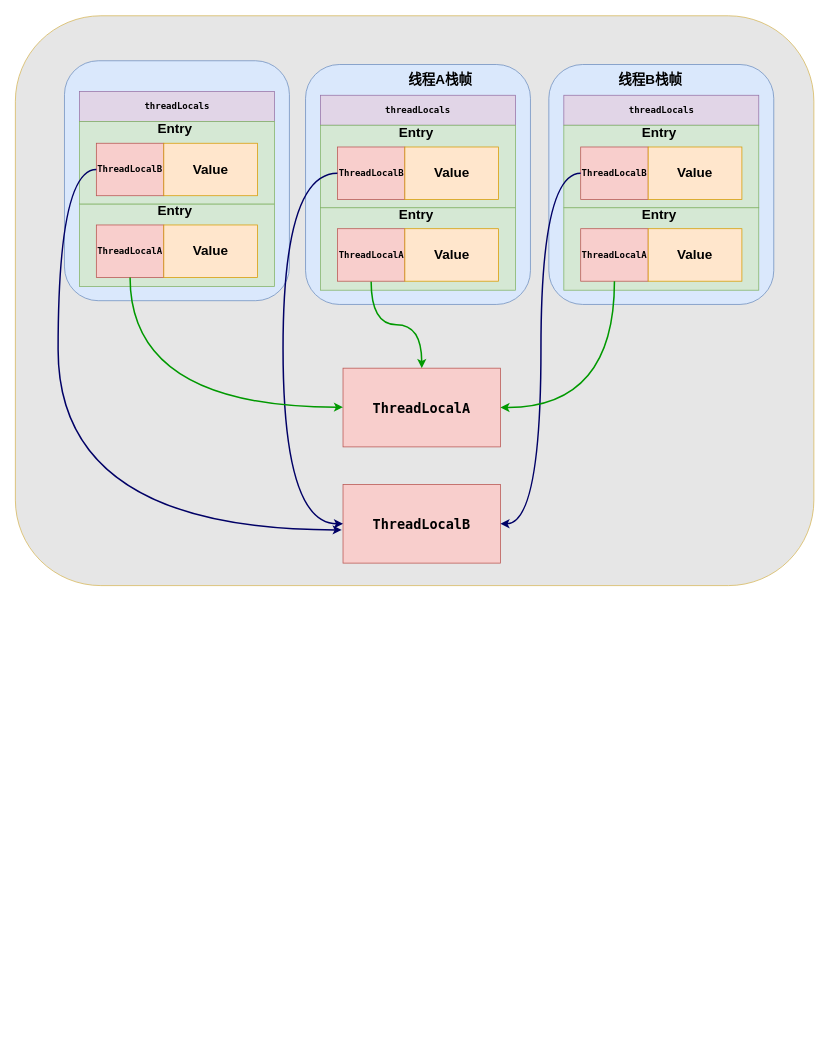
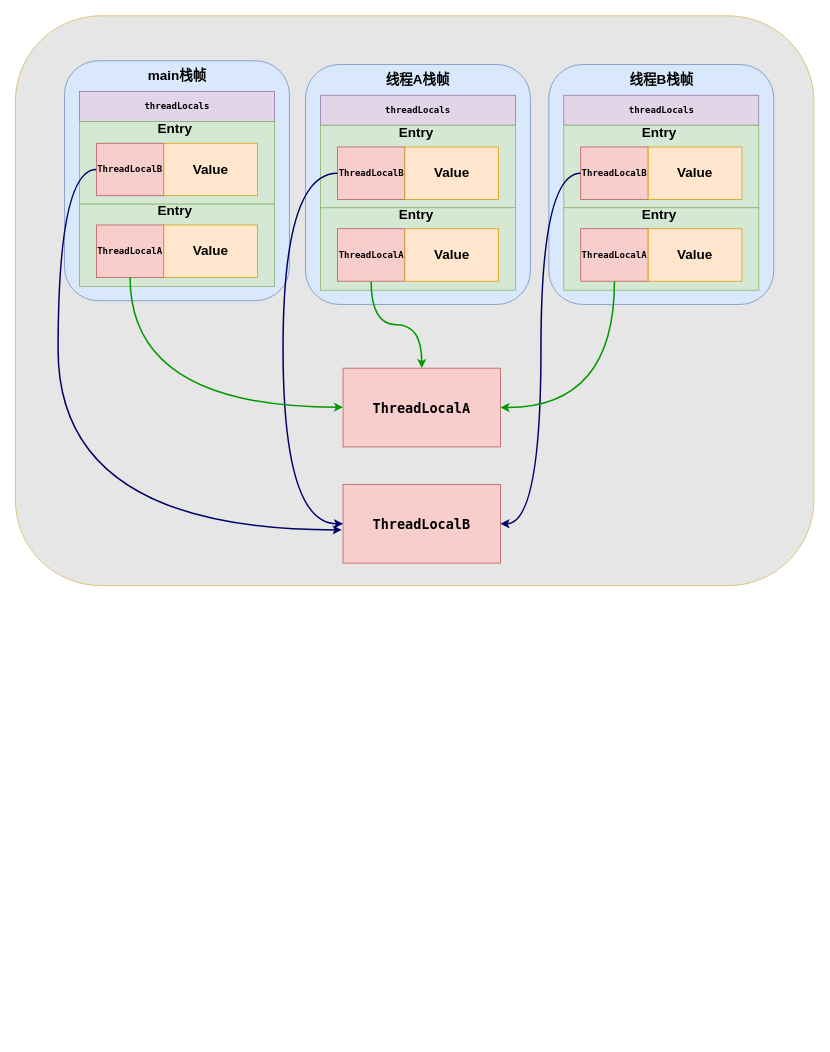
+ <mxCell id="5" value="main栈帧" style="text;html=1;strokeColor=none;fillColor=none;align=center;verticalAlign=middle;whiteSpace=wrap;rounded=0;fontSize=18;fontStyle=1" vertex="1" parent="1"><mxGeometry x="185.5" y="90" width="100" height="20" as="geometry" /></mxCell>
- <mxCell id="18" value="线程A栈帧" style="text;html=1;strokeColor=none;fillColor=none;align=center;verticalAlign=middle;whiteSpace=wrap;rounded=0;fontSize=18;fontStyle=1" vertex="1" parent="1"><mxGeometry x="537" y="95" width="100" height="20" as="geometry" /></mxCell>
+ <mxCell id="18" value="线程A栈帧" style="text;html=1;strokeColor=none;fillColor=none;align=center;verticalAlign=middle;whiteSpace=wrap;rounded=0;fontSize=18;fontStyle=1" vertex="1" parent="1"><mxGeometry x="507" y="95" width="100" height="20" as="geometry" /></mxCell>
- <mxCell id="32" value="线程B栈帧" style="text;html=1;strokeColor=none;fillColor=none;align=center;verticalAlign=middle;whiteSpace=wrap;rounded=0;fontSize=18;fontStyle=1" vertex="1" parent="1"><mxGeometry x="816.5" y="95" width="100" height="20" as="geometry" /></mxCell>
+ <mxCell id="32" value="线程B栈帧" style="text;html=1;strokeColor=none;fillColor=none;align=center;verticalAlign=middle;whiteSpace=wrap;rounded=0;fontSize=18;fontStyle=1" vertex="1" parent="1"><mxGeometry x="831.5" y="95" width="100" height="20" as="geometry" /></mxCell>
